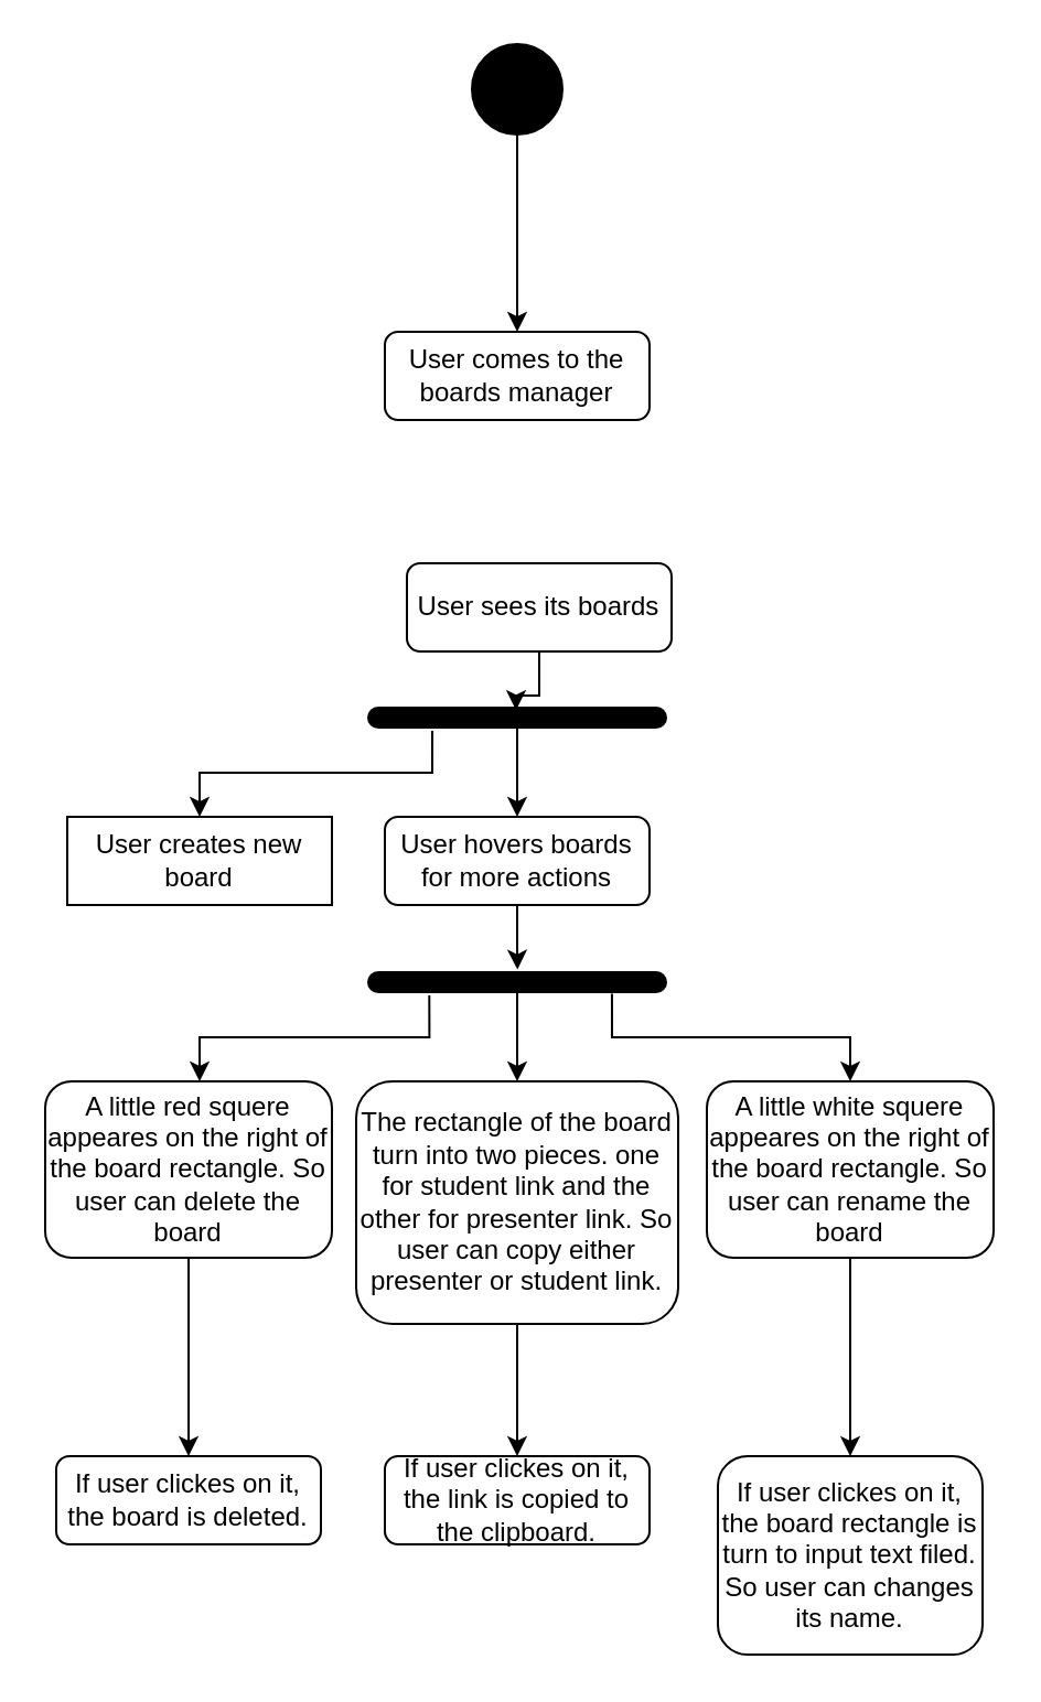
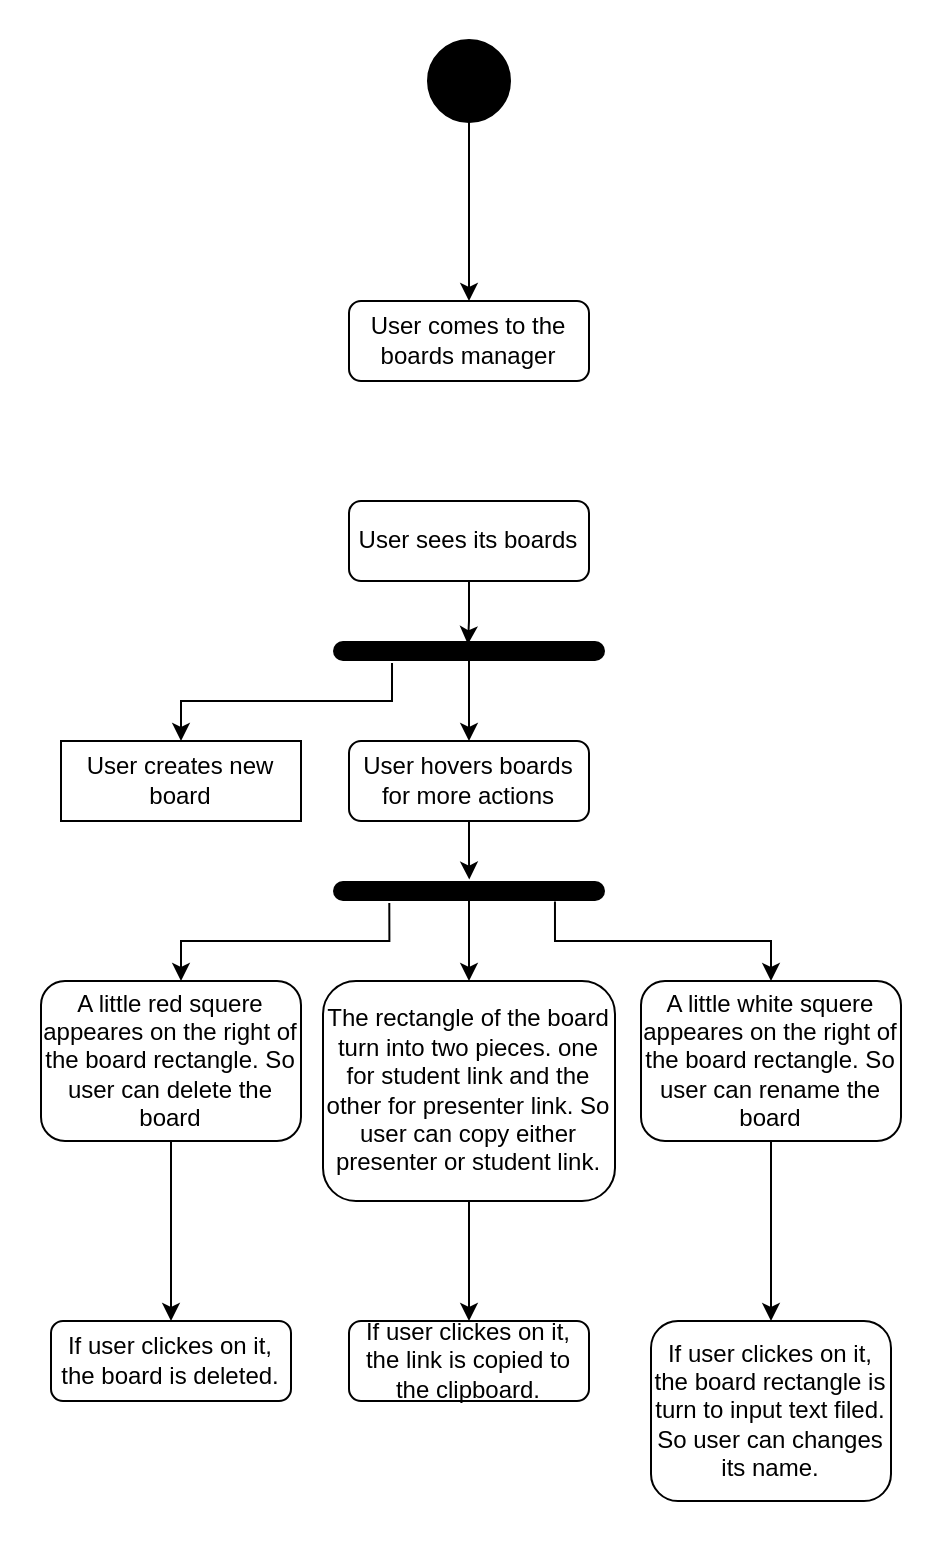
- <mxCell id="6" value="User sees its boards" style="rounded=1;whiteSpace=wrap;html=1;fontSize=12;glass=0;strokeWidth=1;shadow=0;" vertex="1" parent="1"><mxGeometry x="184" y="255" width="120" height="40" as="geometry" /></mxCell>
+ <mxCell id="6" value="User sees its boards" style="rounded=1;whiteSpace=wrap;html=1;fontSize=12;glass=0;strokeWidth=1;shadow=0;" vertex="1" parent="1"><mxGeometry x="174" y="250" width="120" height="40" as="geometry" /></mxCell>
